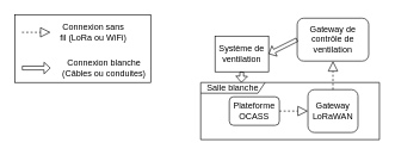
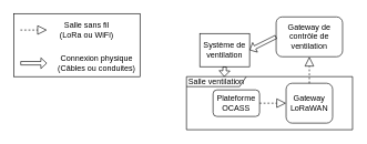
- <mxCell id="13" value="Connexion sans fil (LoRa ou WiFi)" style="text;html=1;align=center;verticalAlign=middle;whiteSpace=wrap;rounded=0;" vertex="1" parent="1"><mxGeometry x="80" y="30" width="100" height="30" as="geometry" /></mxCell>
+ <mxCell id="13" value="Salle sans fil (LoRa ou WiFi)" style="text;html=1;align=center;verticalAlign=middle;whiteSpace=wrap;rounded=0;" vertex="1" parent="1"><mxGeometry x="80" y="30" width="100" height="30" as="geometry" /></mxCell>
- <mxCell id="14" value="Connexion blanche (Câbles ou conduites)" style="text;html=1;align=center;verticalAlign=middle;whiteSpace=wrap;rounded=0;" vertex="1" parent="1"><mxGeometry x="80" y="80" width="130" height="30" as="geometry" /></mxCell>
+ <mxCell id="14" value="Connexion physique (Câbles ou conduites)" style="text;html=1;align=center;verticalAlign=middle;whiteSpace=wrap;rounded=0;" vertex="1" parent="1"><mxGeometry x="80" y="80" width="130" height="30" as="geometry" /></mxCell>
- <mxCell id="9" value="Salle blanche" style="shape=umlFrame;whiteSpace=wrap;html=1;pointerEvents=0;width=90;height=15;" vertex="1" parent="1"><mxGeometry x="280" y="115" width="250" height="80" as="geometry" /></mxCell>
+ <mxCell id="9" value="Salle ventilation" style="shape=umlFrame;whiteSpace=wrap;html=1;pointerEvents=0;width=90;height=15;" vertex="1" parent="1"><mxGeometry x="280" y="115" width="250" height="80" as="geometry" /></mxCell>
